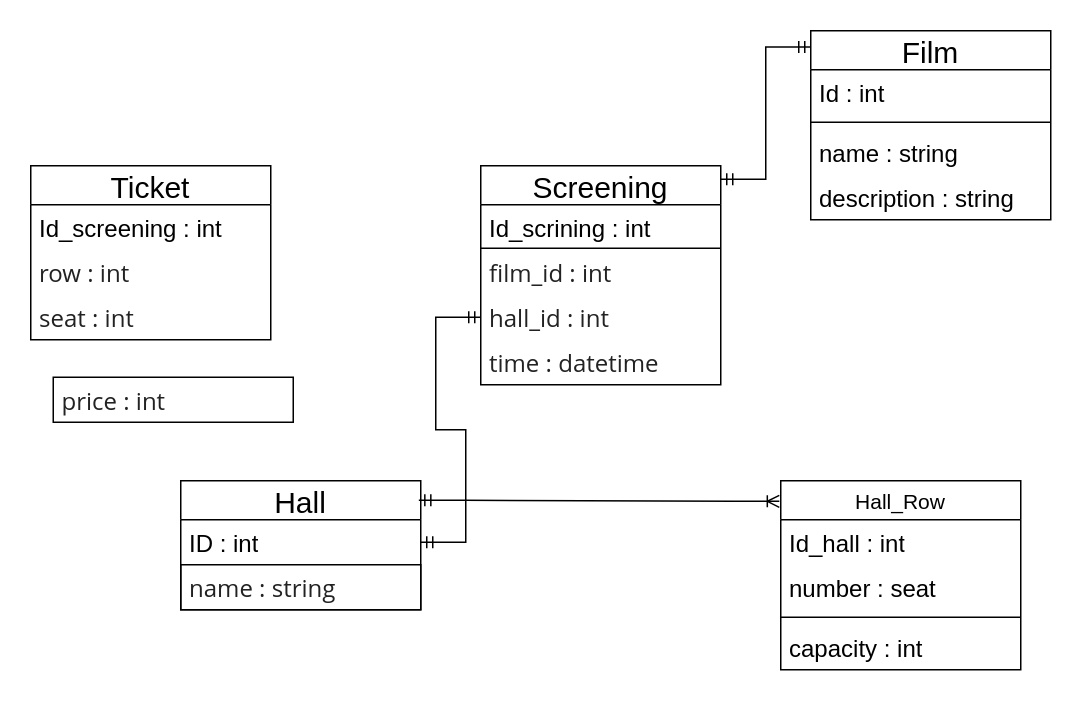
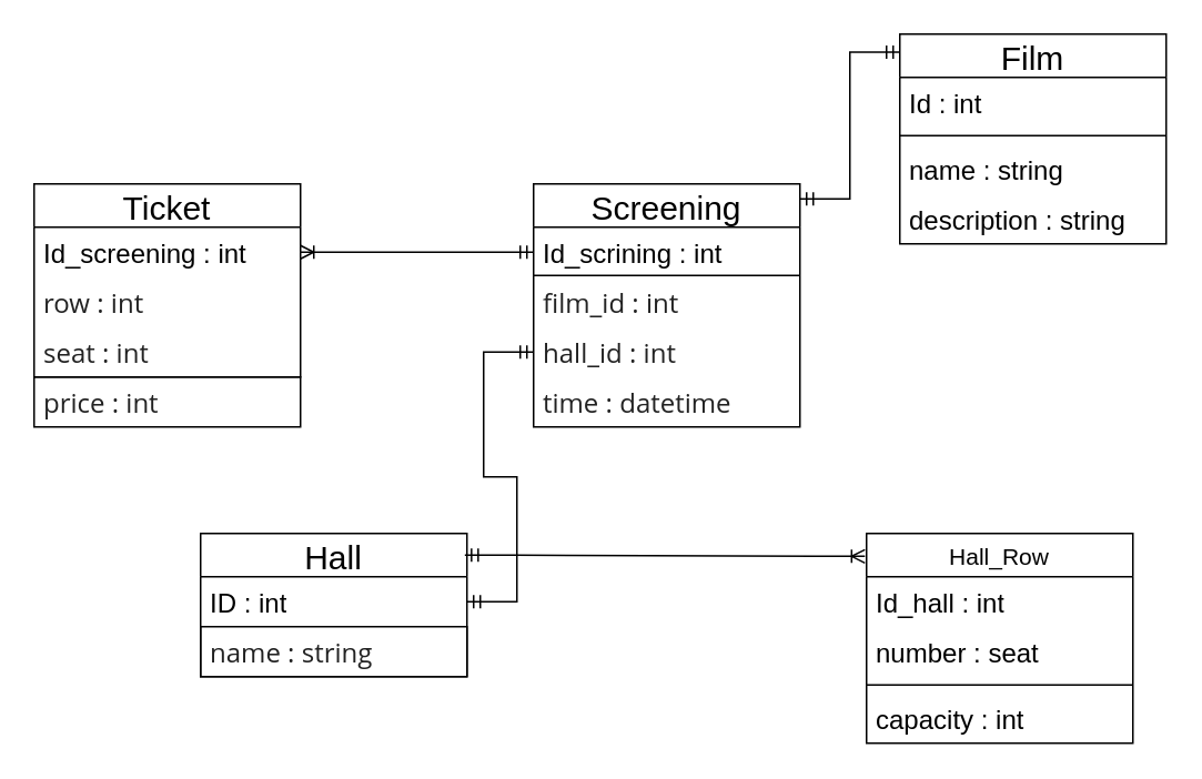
+ <mxCell id="12" value="" style="edgeStyle=entityRelationEdgeStyle;fontSize=12;html=1;endArrow=ERoneToMany;startArrow=ERmandOne;rounded=0;exitX=0;exitY=0.5;exitDx=0;exitDy=0;" edge="1" parent="1" source="7" target="3"><mxGeometry width="100" height="100" relative="1" as="geometry"><mxPoint x="180" y="280" as="sourcePoint" /><mxPoint x="280" y="180" as="targetPoint" /></mxGeometry></mxCell>
- <mxCell id="16" value="&lt;font face=&quot;Open Sans, Tahoma, Verdana, Segoe, sans-serif&quot; color=&quot;#222222&quot;&gt;&lt;span style=&quot;font-size: 16px; background-color: rgb(255, 255, 255);&quot;&gt;price : int&lt;/span&gt;&lt;/font&gt;" style="text;strokeColor=default;fillColor=none;spacingLeft=4;spacingRight=4;overflow=hidden;rotatable=0;points=[[0,0.5],[1,0.5]];portConstraint=eastwest;fontSize=12;whiteSpace=wrap;html=1;" vertex="1" parent="1"><mxGeometry x="35" y="251" width="160" height="30" as="geometry" /></mxCell>
+ <mxCell id="16" value="&lt;font face=&quot;Open Sans, Tahoma, Verdana, Segoe, sans-serif&quot; color=&quot;#222222&quot;&gt;&lt;span style=&quot;font-size: 16px; background-color: rgb(255, 255, 255);&quot;&gt;price : int&lt;/span&gt;&lt;/font&gt;" style="text;strokeColor=default;fillColor=none;spacingLeft=4;spacingRight=4;overflow=hidden;rotatable=0;points=[[0,0.5],[1,0.5]];portConstraint=eastwest;fontSize=12;whiteSpace=wrap;html=1;" vertex="1" parent="1"><mxGeometry x="20" y="226" width="160" height="30" as="geometry" /></mxCell>
